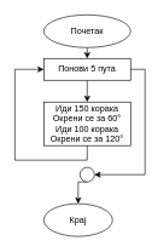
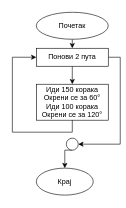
- <mxCell id="9" value="Понови 5 пута" style="rounded=0;whiteSpace=wrap;html=1;" parent="1" vertex="1"><mxGeometry x="60" y="80" width="120" height="30" as="geometry" /></mxCell>
+ <mxCell id="9" value="Понови 2 пута" style="rounded=0;whiteSpace=wrap;html=1;" parent="1" vertex="1"><mxGeometry x="60" y="80" width="120" height="30" as="geometry" /></mxCell>
